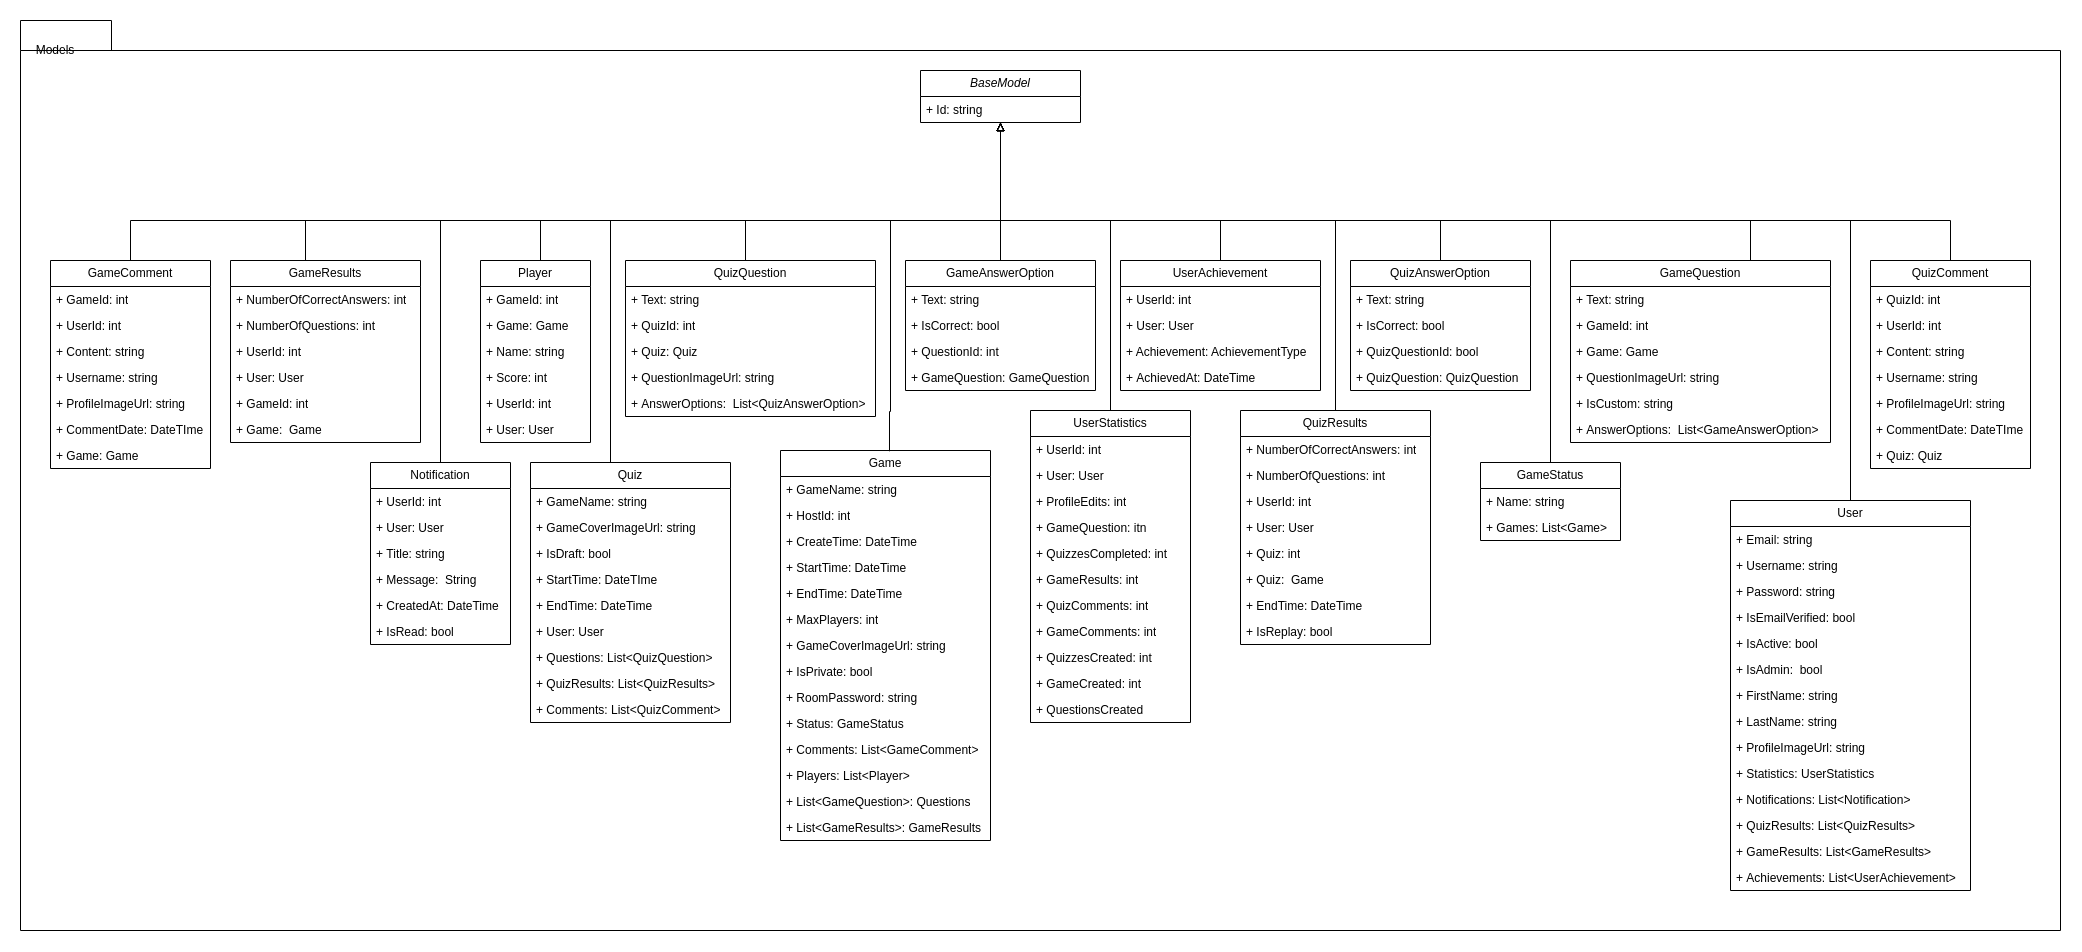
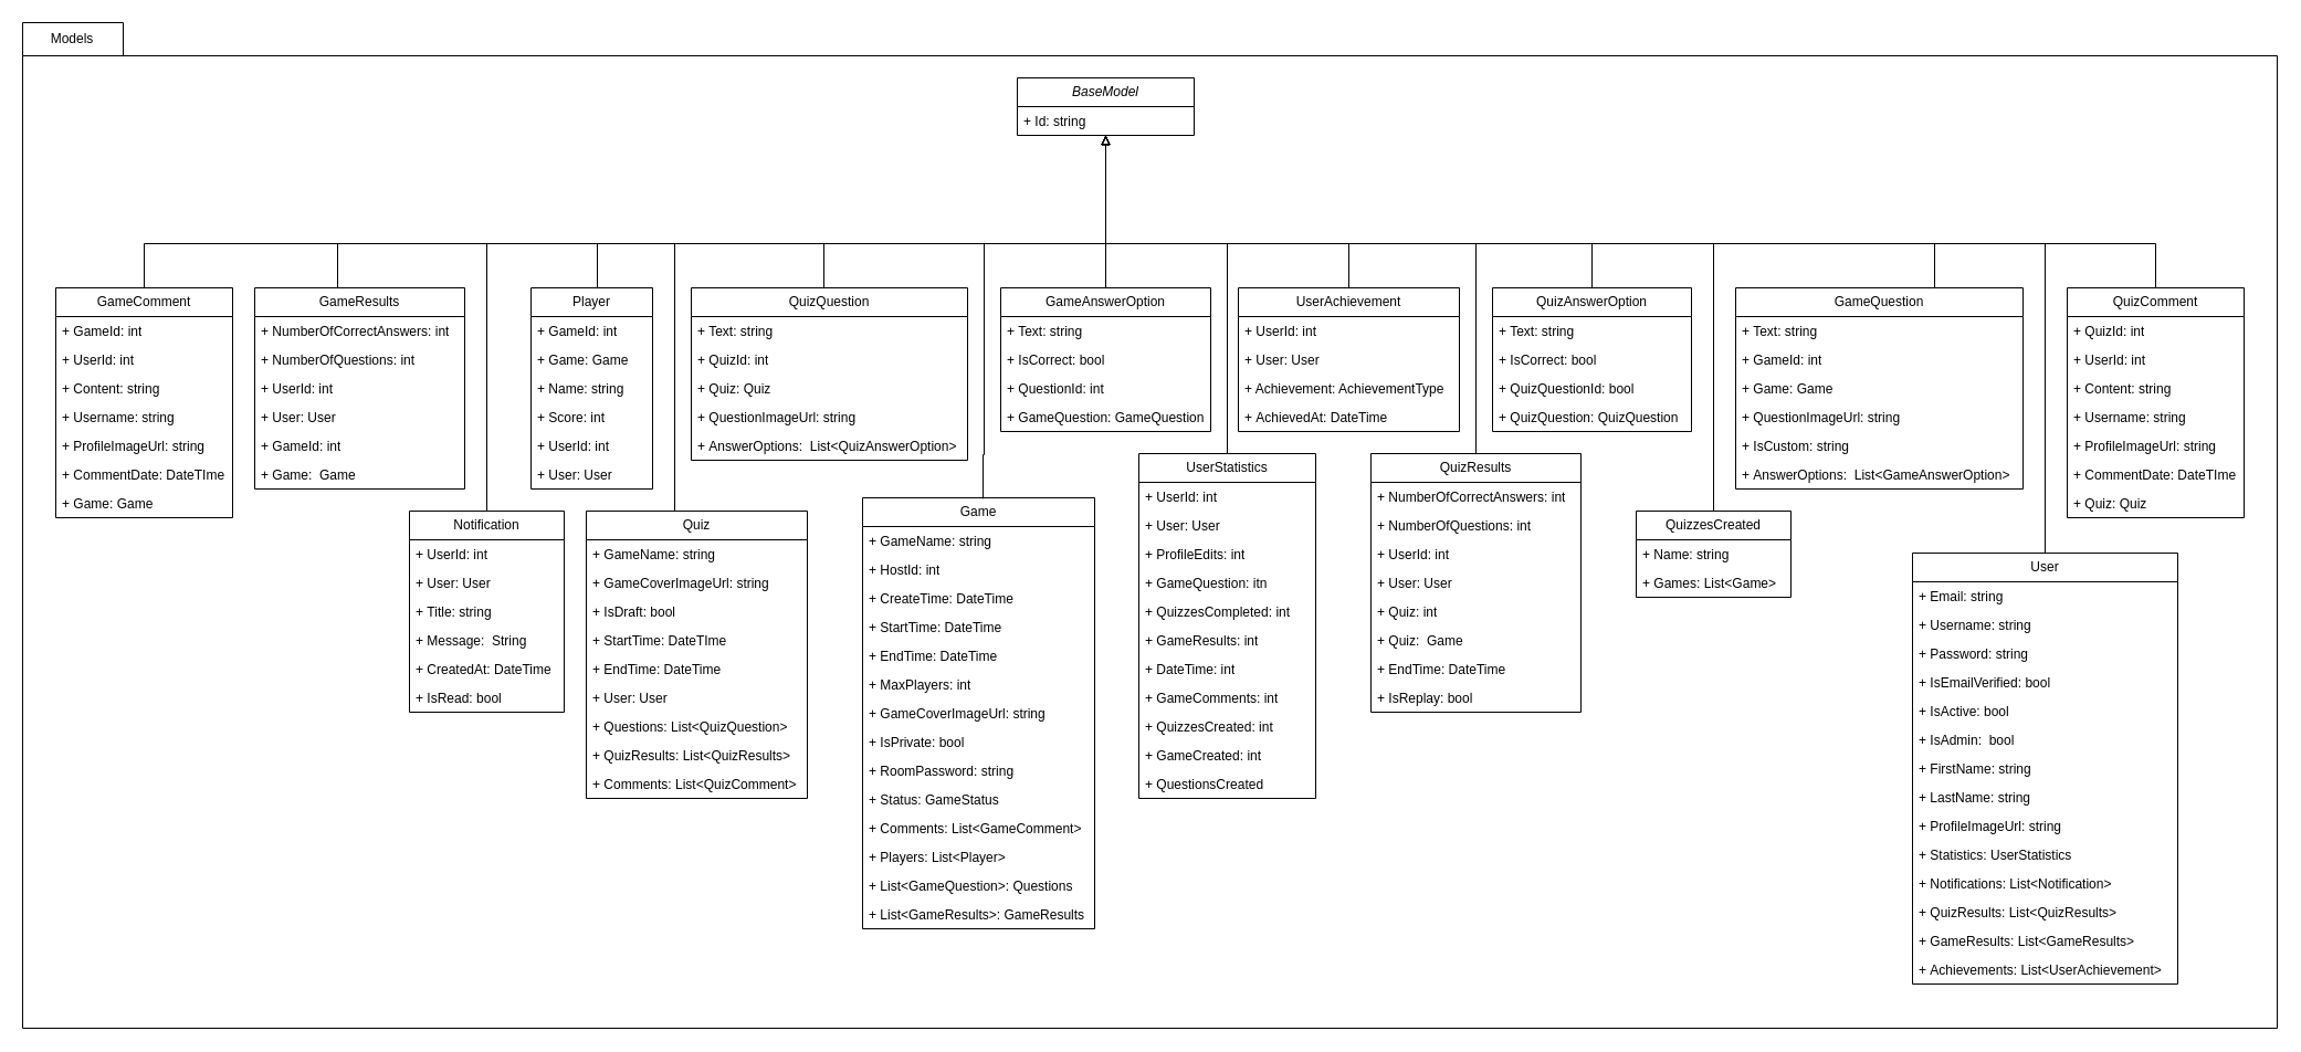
- <mxCell id="3" value="Models" style="text;html=1;align=center;verticalAlign=middle;whiteSpace=wrap;rounded=0;" vertex="1" parent="1"><mxGeometry x="30" y="35" width="50" height="30" as="geometry" /></mxCell>
+ <mxCell id="3" value="Models" style="text;html=1;align=center;verticalAlign=middle;whiteSpace=wrap;rounded=0;" vertex="1" parent="1"><mxGeometry x="40" y="20" width="50" height="30" as="geometry" /></mxCell>
- <mxCell id="52" value="GameStatus" style="swimlane;fontStyle=0;childLayout=stackLayout;horizontal=1;startSize=26;fillColor=none;horizontalStack=0;resizeParent=1;resizeParentMax=0;resizeLast=0;collapsible=1;marginBottom=0;whiteSpace=wrap;html=1;" vertex="1" parent="1"><mxGeometry x="1480" y="462" width="140" height="78" as="geometry" /></mxCell>
+ <mxCell id="52" value="QuizzesCreated" style="swimlane;fontStyle=0;childLayout=stackLayout;horizontal=1;startSize=26;fillColor=none;horizontalStack=0;resizeParent=1;resizeParentMax=0;resizeLast=0;collapsible=1;marginBottom=0;whiteSpace=wrap;html=1;" vertex="1" parent="1"><mxGeometry x="1480" y="462" width="140" height="78" as="geometry" /></mxCell>
- <mxCell id="144" value="+&amp;nbsp;QuizComments: int" style="text;strokeColor=none;fillColor=none;align=left;verticalAlign=top;spacingLeft=4;spacingRight=4;overflow=hidden;rotatable=0;points=[[0,0.5],[1,0.5]];portConstraint=eastwest;whiteSpace=wrap;html=1;" vertex="1" parent="137"><mxGeometry y="182" width="160" height="26" as="geometry" /></mxCell>
+ <mxCell id="144" value="+&amp;nbsp;DateTime: int" style="text;strokeColor=none;fillColor=none;align=left;verticalAlign=top;spacingLeft=4;spacingRight=4;overflow=hidden;rotatable=0;points=[[0,0.5],[1,0.5]];portConstraint=eastwest;whiteSpace=wrap;html=1;" vertex="1" parent="137"><mxGeometry y="182" width="160" height="26" as="geometry" /></mxCell>
